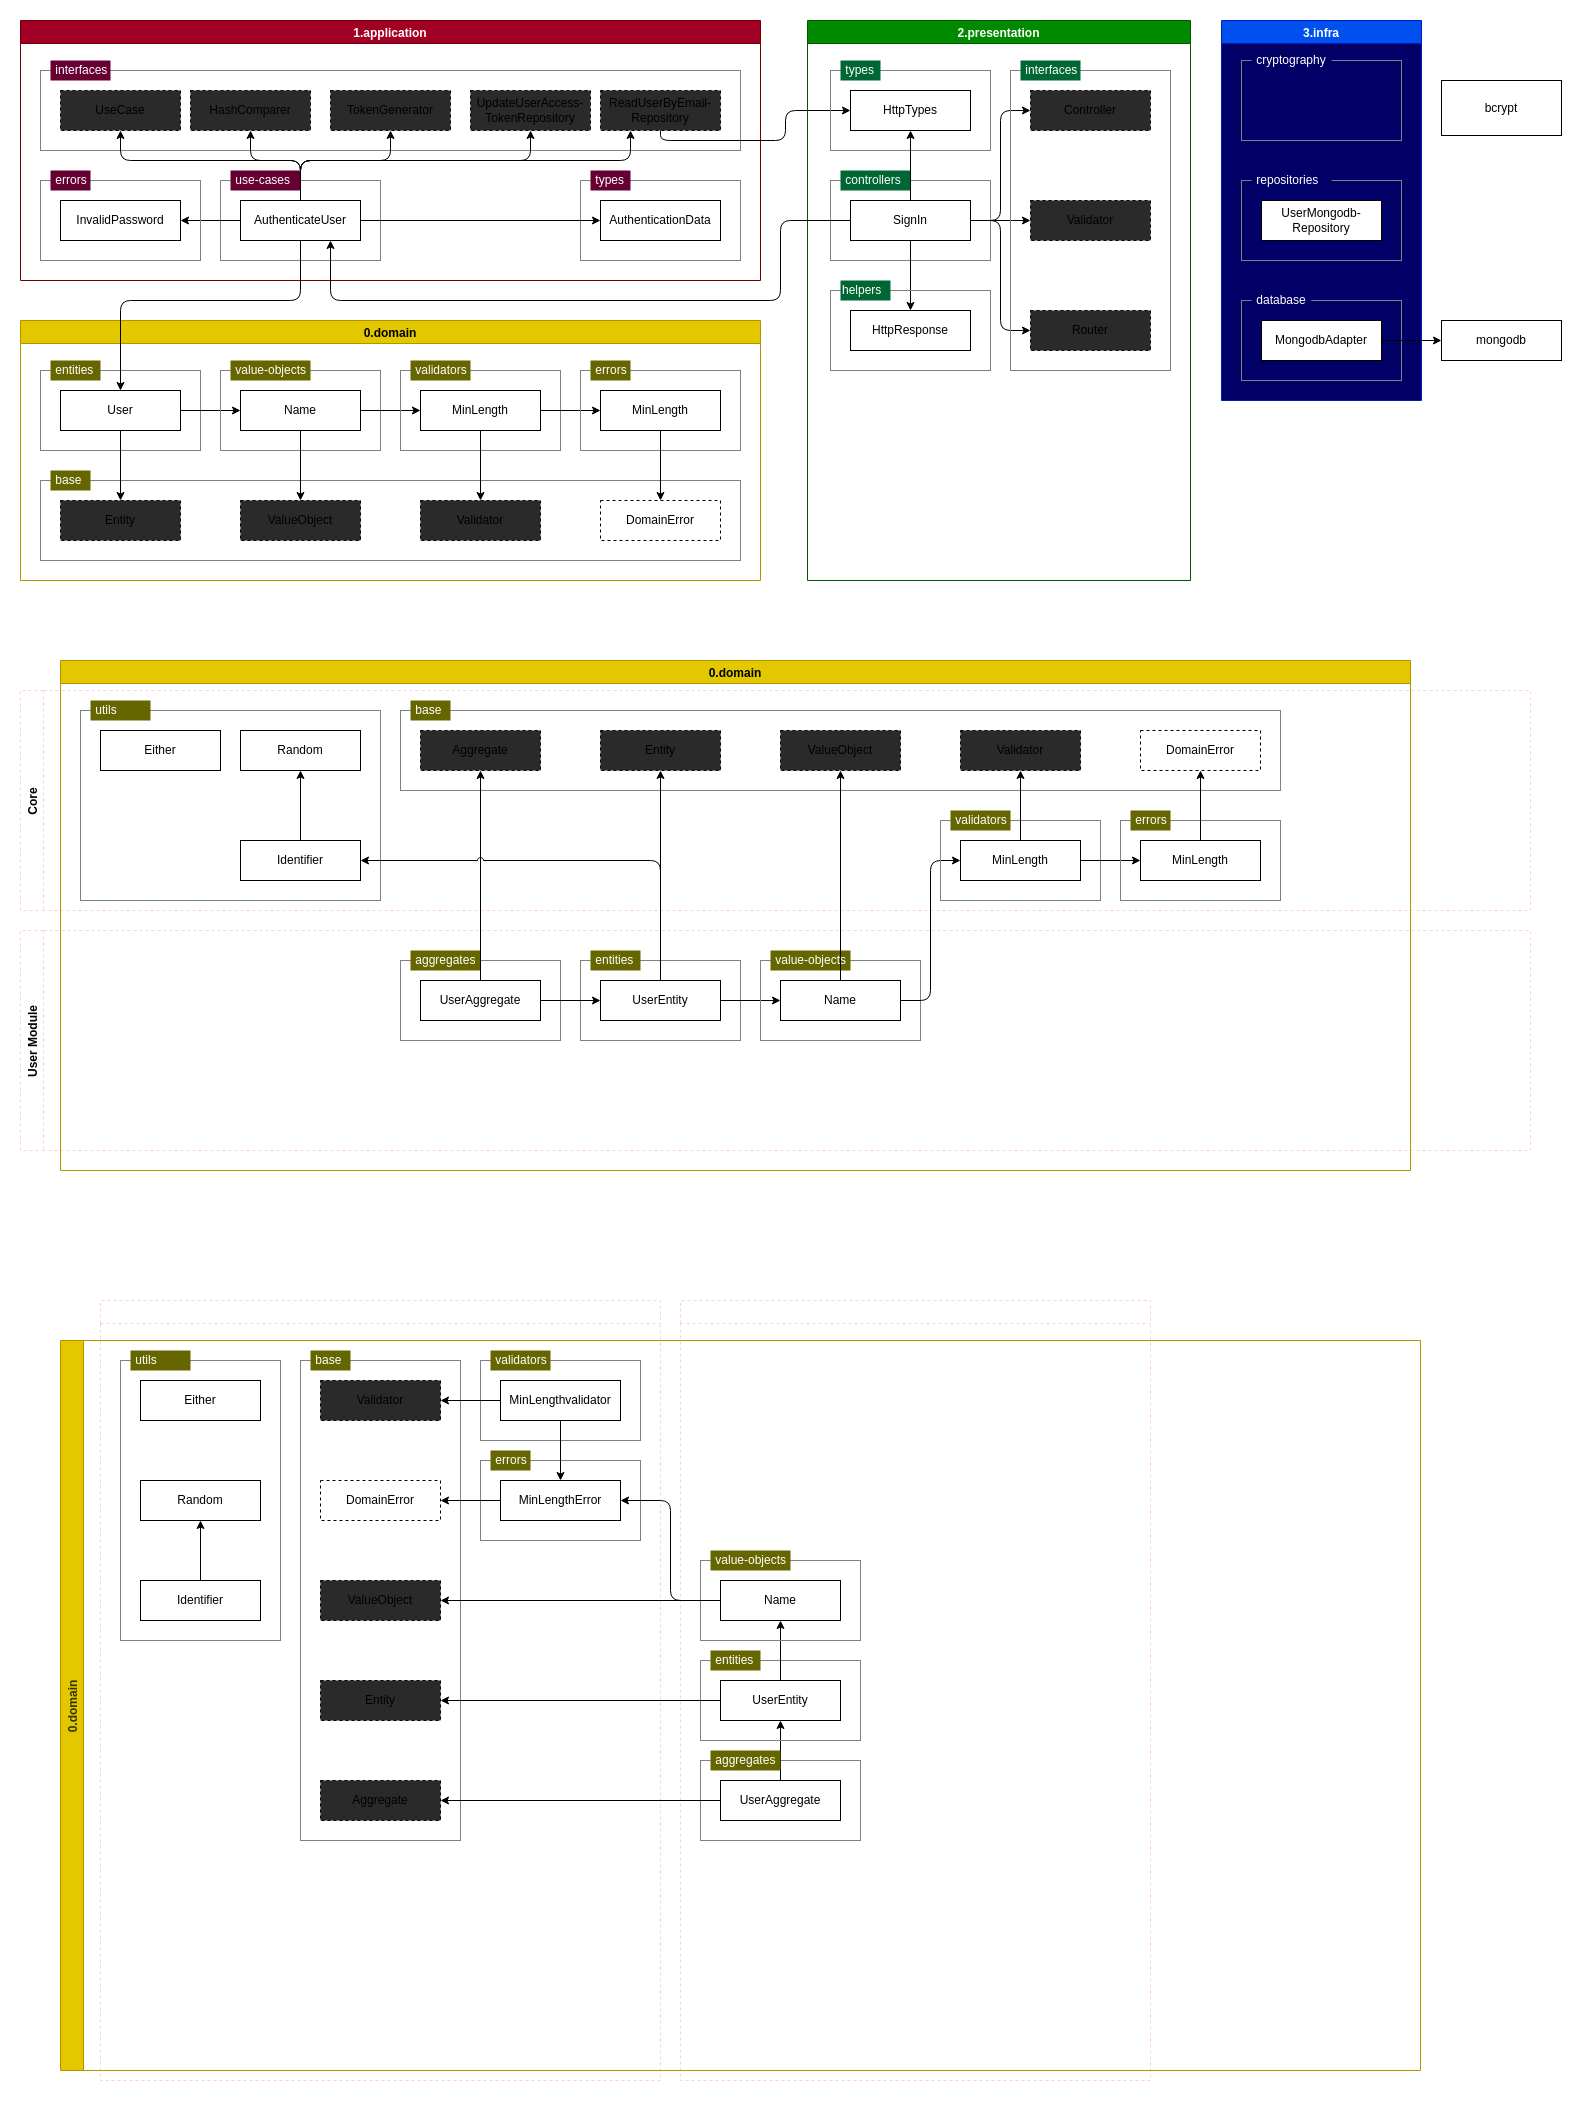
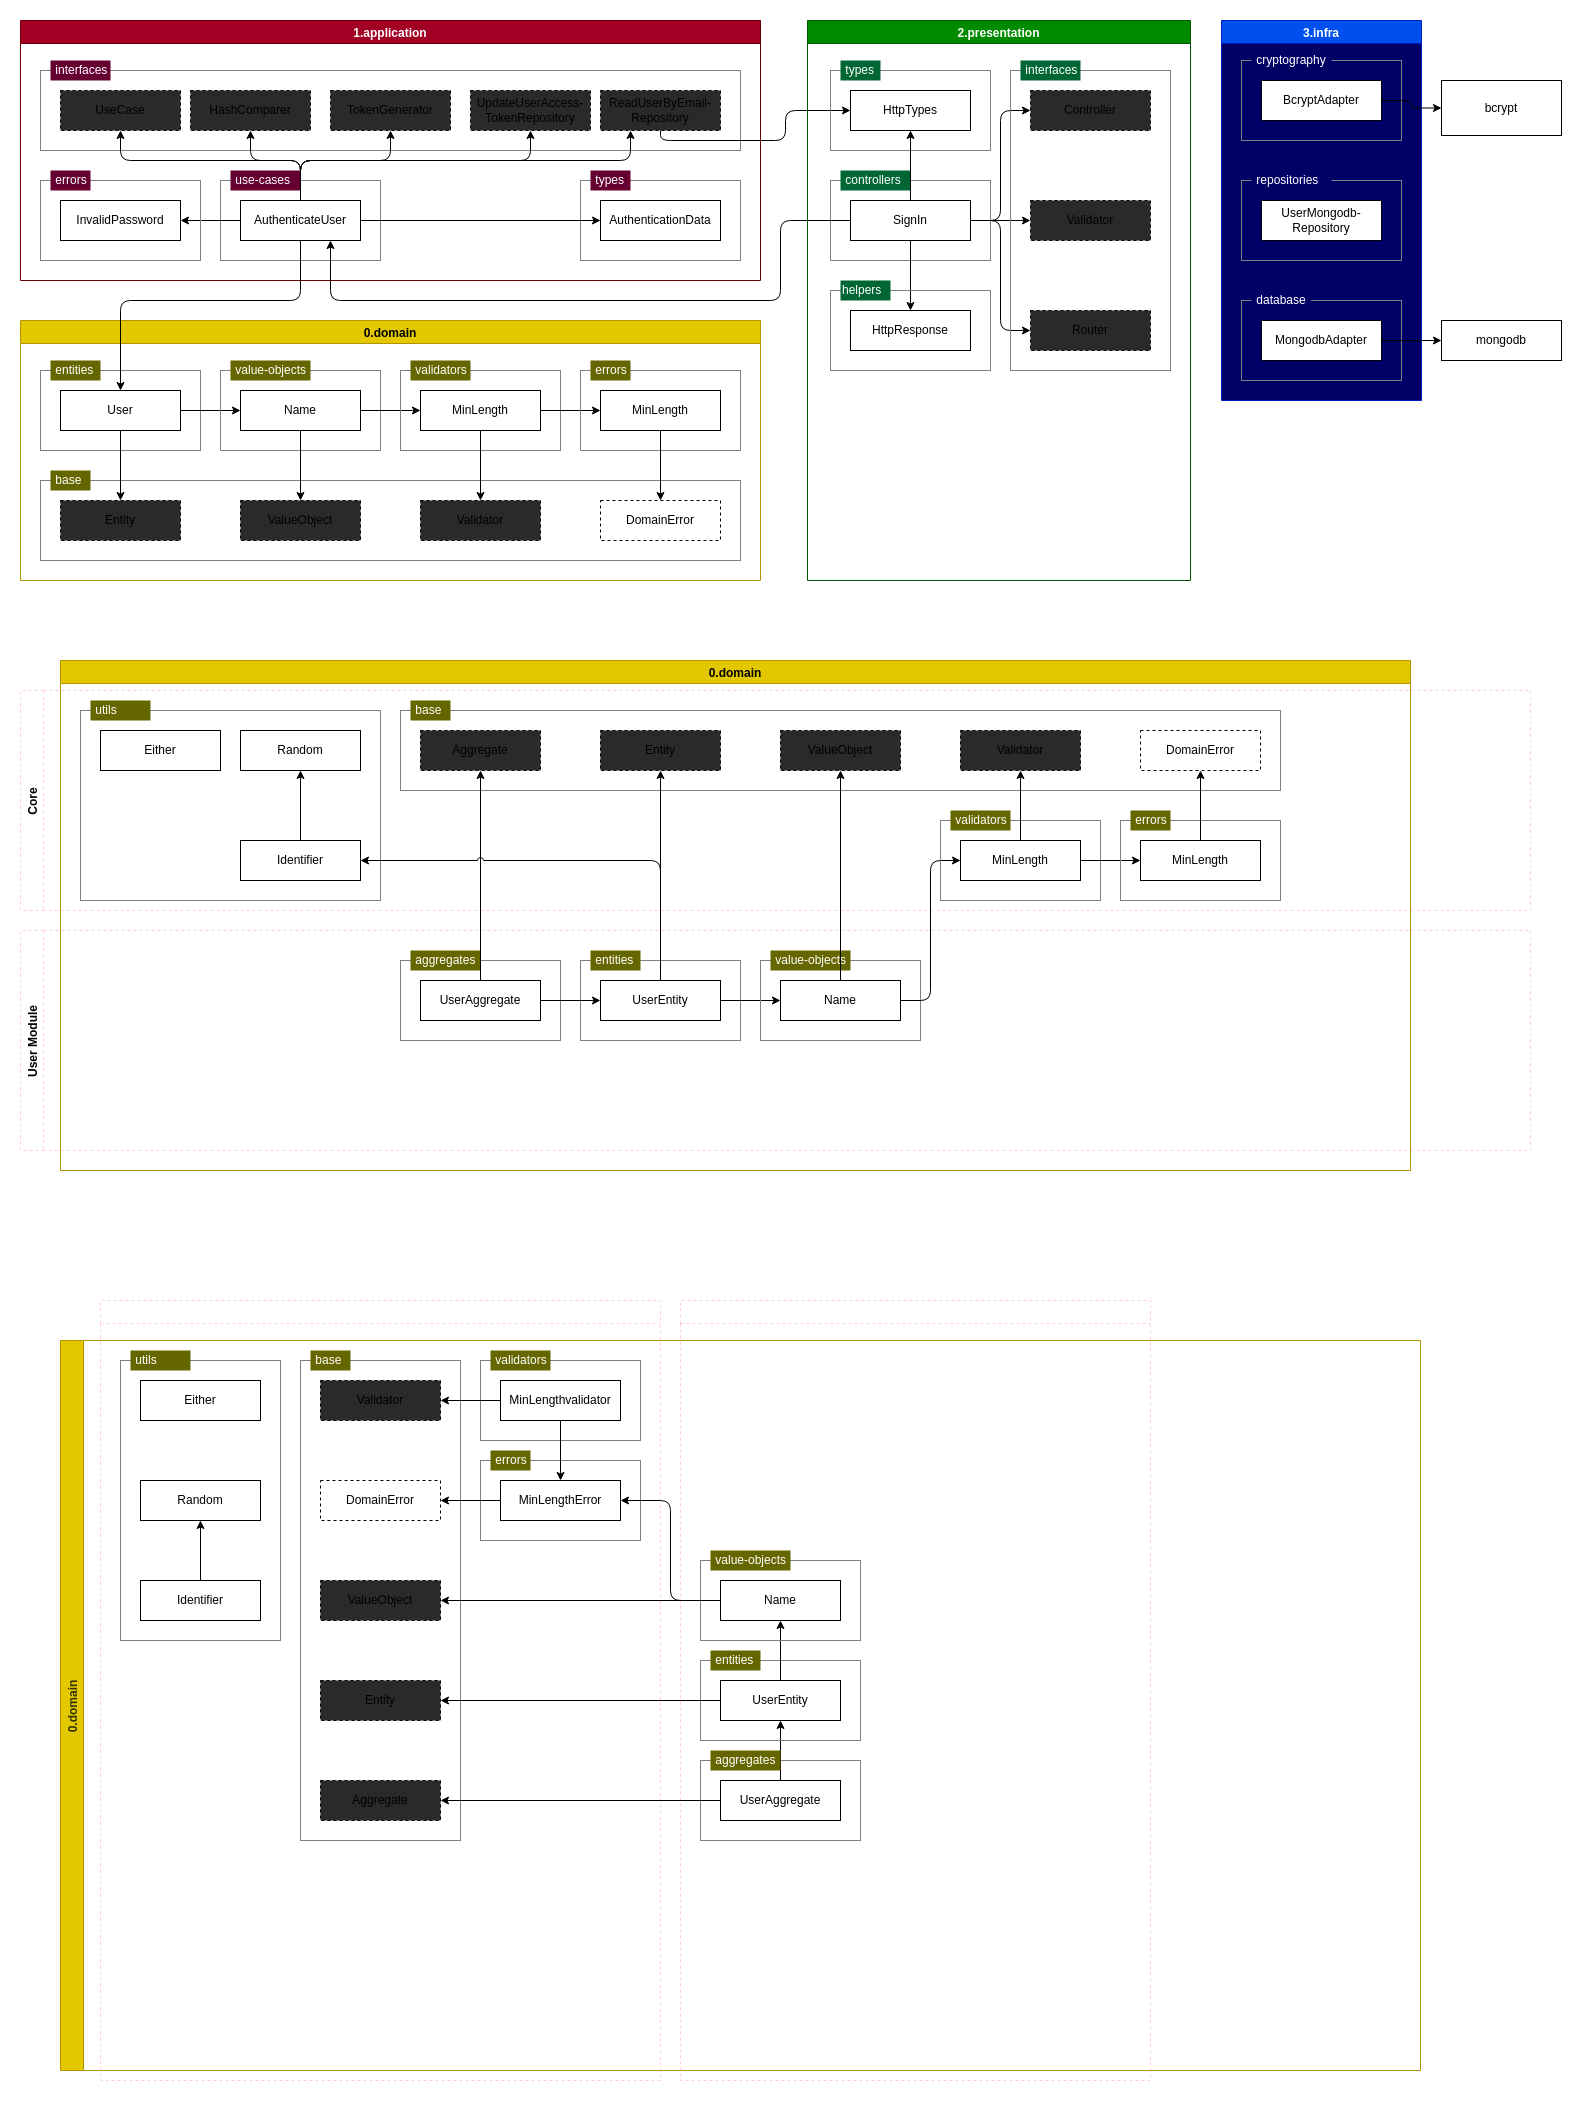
+ <mxCell id="59" value="BcryptAdapter" style="rounded=0;whiteSpace=wrap;html=1;" parent="51" vertex="1"><mxGeometry x="40" y="60" width="120" height="40" as="geometry" /></mxCell>
+ <mxCell id="63" style="edgeStyle=orthogonalEdgeStyle;rounded=1;sketch=0;html=1;entryX=0;entryY=0.5;entryDx=0;entryDy=0;shadow=0;fontColor=#808080;exitX=1;exitY=0.5;exitDx=0;exitDy=0;" parent="1" source="59" target="61" edge="1"><mxGeometry relative="1" as="geometry" /></mxCell>
